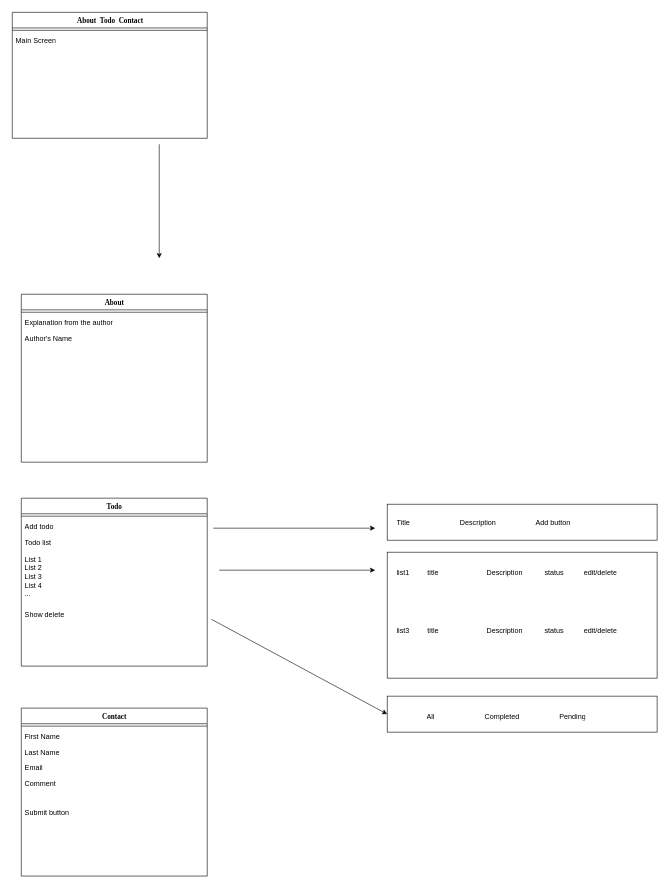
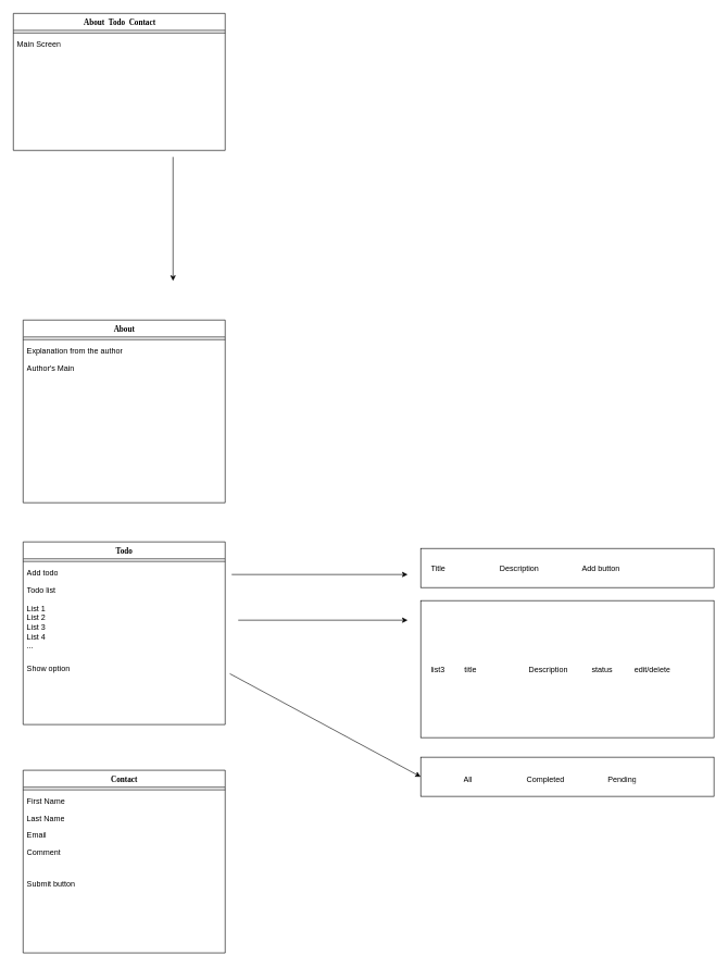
- <mxCell id="8" value="Author's Name" style="text;html=1;strokeColor=none;fillColor=none;align=left;verticalAlign=top;spacingLeft=4;spacingRight=4;whiteSpace=wrap;overflow=hidden;rotatable=0;points=[[0,0.5],[1,0.5]];portConstraint=eastwest;" vertex="1" parent="5"><mxGeometry y="60" width="310" height="26" as="geometry" /></mxCell>
+ <mxCell id="8" value="Author's Main" style="text;html=1;strokeColor=none;fillColor=none;align=left;verticalAlign=top;spacingLeft=4;spacingRight=4;whiteSpace=wrap;overflow=hidden;rotatable=0;points=[[0,0.5],[1,0.5]];portConstraint=eastwest;" vertex="1" parent="5"><mxGeometry y="60" width="310" height="26" as="geometry" /></mxCell>
- <mxCell id="27" value="list1&amp;nbsp; &amp;nbsp; &amp;nbsp; &amp;nbsp; &amp;nbsp;title&amp;nbsp; &amp;nbsp; &amp;nbsp; &amp;nbsp; &amp;nbsp; &amp;nbsp; &amp;nbsp; &amp;nbsp; &amp;nbsp; &amp;nbsp; &amp;nbsp; &amp;nbsp; Description&amp;nbsp; &amp;nbsp; &amp;nbsp; &amp;nbsp; &amp;nbsp; &amp;nbsp;status&amp;nbsp; &amp;nbsp; &amp;nbsp; &amp;nbsp; &amp;nbsp; edit/delete" style="text;html=1;strokeColor=none;fillColor=none;align=left;verticalAlign=top;spacingLeft=4;spacingRight=4;whiteSpace=wrap;overflow=hidden;rotatable=0;points=[[0,0.5],[1,0.5]];portConstraint=eastwest;" vertex="1" parent="1"><mxGeometry x="655" y="940" width="410" height="26" as="geometry" /></mxCell>
- <mxCell id="13" value="Show delete" style="text;html=1;strokeColor=none;fillColor=none;align=left;verticalAlign=top;spacingLeft=4;spacingRight=4;whiteSpace=wrap;overflow=hidden;rotatable=0;points=[[0,0.5],[1,0.5]];portConstraint=eastwest;" vertex="1" parent="9"><mxGeometry y="180" width="310" height="26" as="geometry" /></mxCell>
+ <mxCell id="13" value="Show option" style="text;html=1;strokeColor=none;fillColor=none;align=left;verticalAlign=top;spacingLeft=4;spacingRight=4;whiteSpace=wrap;overflow=hidden;rotatable=0;points=[[0,0.5],[1,0.5]];portConstraint=eastwest;" vertex="1" parent="9"><mxGeometry y="180" width="310" height="26" as="geometry" /></mxCell>
- <mxCell id="28" value="list3&amp;nbsp; &amp;nbsp; &amp;nbsp; &amp;nbsp; &amp;nbsp;title&amp;nbsp; &amp;nbsp; &amp;nbsp; &amp;nbsp; &amp;nbsp; &amp;nbsp; &amp;nbsp; &amp;nbsp; &amp;nbsp; &amp;nbsp; &amp;nbsp; &amp;nbsp; Description&amp;nbsp; &amp;nbsp; &amp;nbsp; &amp;nbsp; &amp;nbsp; &amp;nbsp;status&amp;nbsp; &amp;nbsp; &amp;nbsp; &amp;nbsp; &amp;nbsp; edit/delete" style="text;html=1;strokeColor=none;fillColor=none;align=left;verticalAlign=top;spacingLeft=4;spacingRight=4;whiteSpace=wrap;overflow=hidden;rotatable=0;points=[[0,0.5],[1,0.5]];portConstraint=eastwest;" vertex="1" parent="1"><mxGeometry x="655" y="1037" width="410" height="26" as="geometry" /></mxCell>
+ <mxCell id="28" value="list3&amp;nbsp; &amp;nbsp; &amp;nbsp; &amp;nbsp; &amp;nbsp;title&amp;nbsp; &amp;nbsp; &amp;nbsp; &amp;nbsp; &amp;nbsp; &amp;nbsp; &amp;nbsp; &amp;nbsp; &amp;nbsp; &amp;nbsp; &amp;nbsp; &amp;nbsp; Description&amp;nbsp; &amp;nbsp; &amp;nbsp; &amp;nbsp; &amp;nbsp; &amp;nbsp;status&amp;nbsp; &amp;nbsp; &amp;nbsp; &amp;nbsp; &amp;nbsp; edit/delete" style="text;html=1;strokeColor=none;fillColor=none;align=left;verticalAlign=top;spacingLeft=4;spacingRight=4;whiteSpace=wrap;overflow=hidden;rotatable=0;points=[[0,0.5],[1,0.5]];portConstraint=eastwest;" vertex="1" parent="1"><mxGeometry x="655" y="1012" width="410" height="26" as="geometry" /></mxCell>
